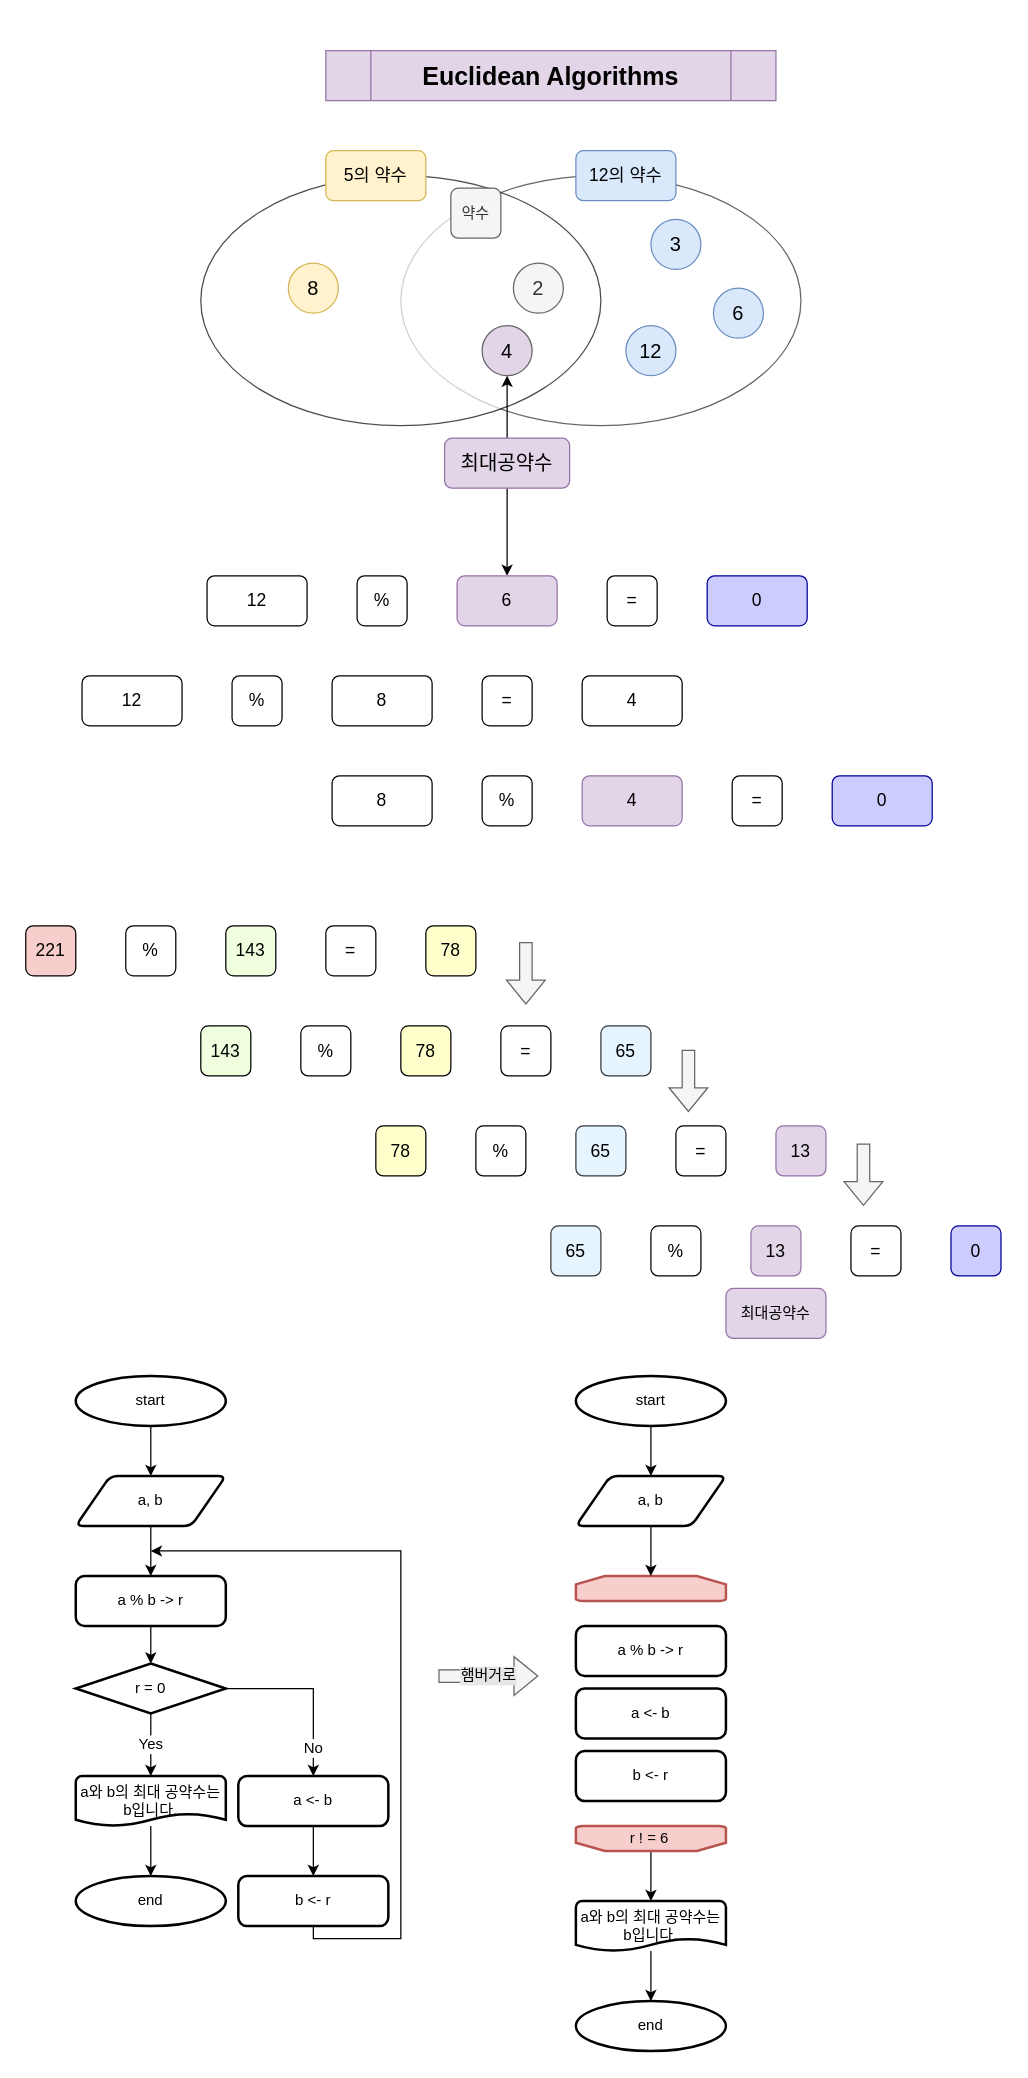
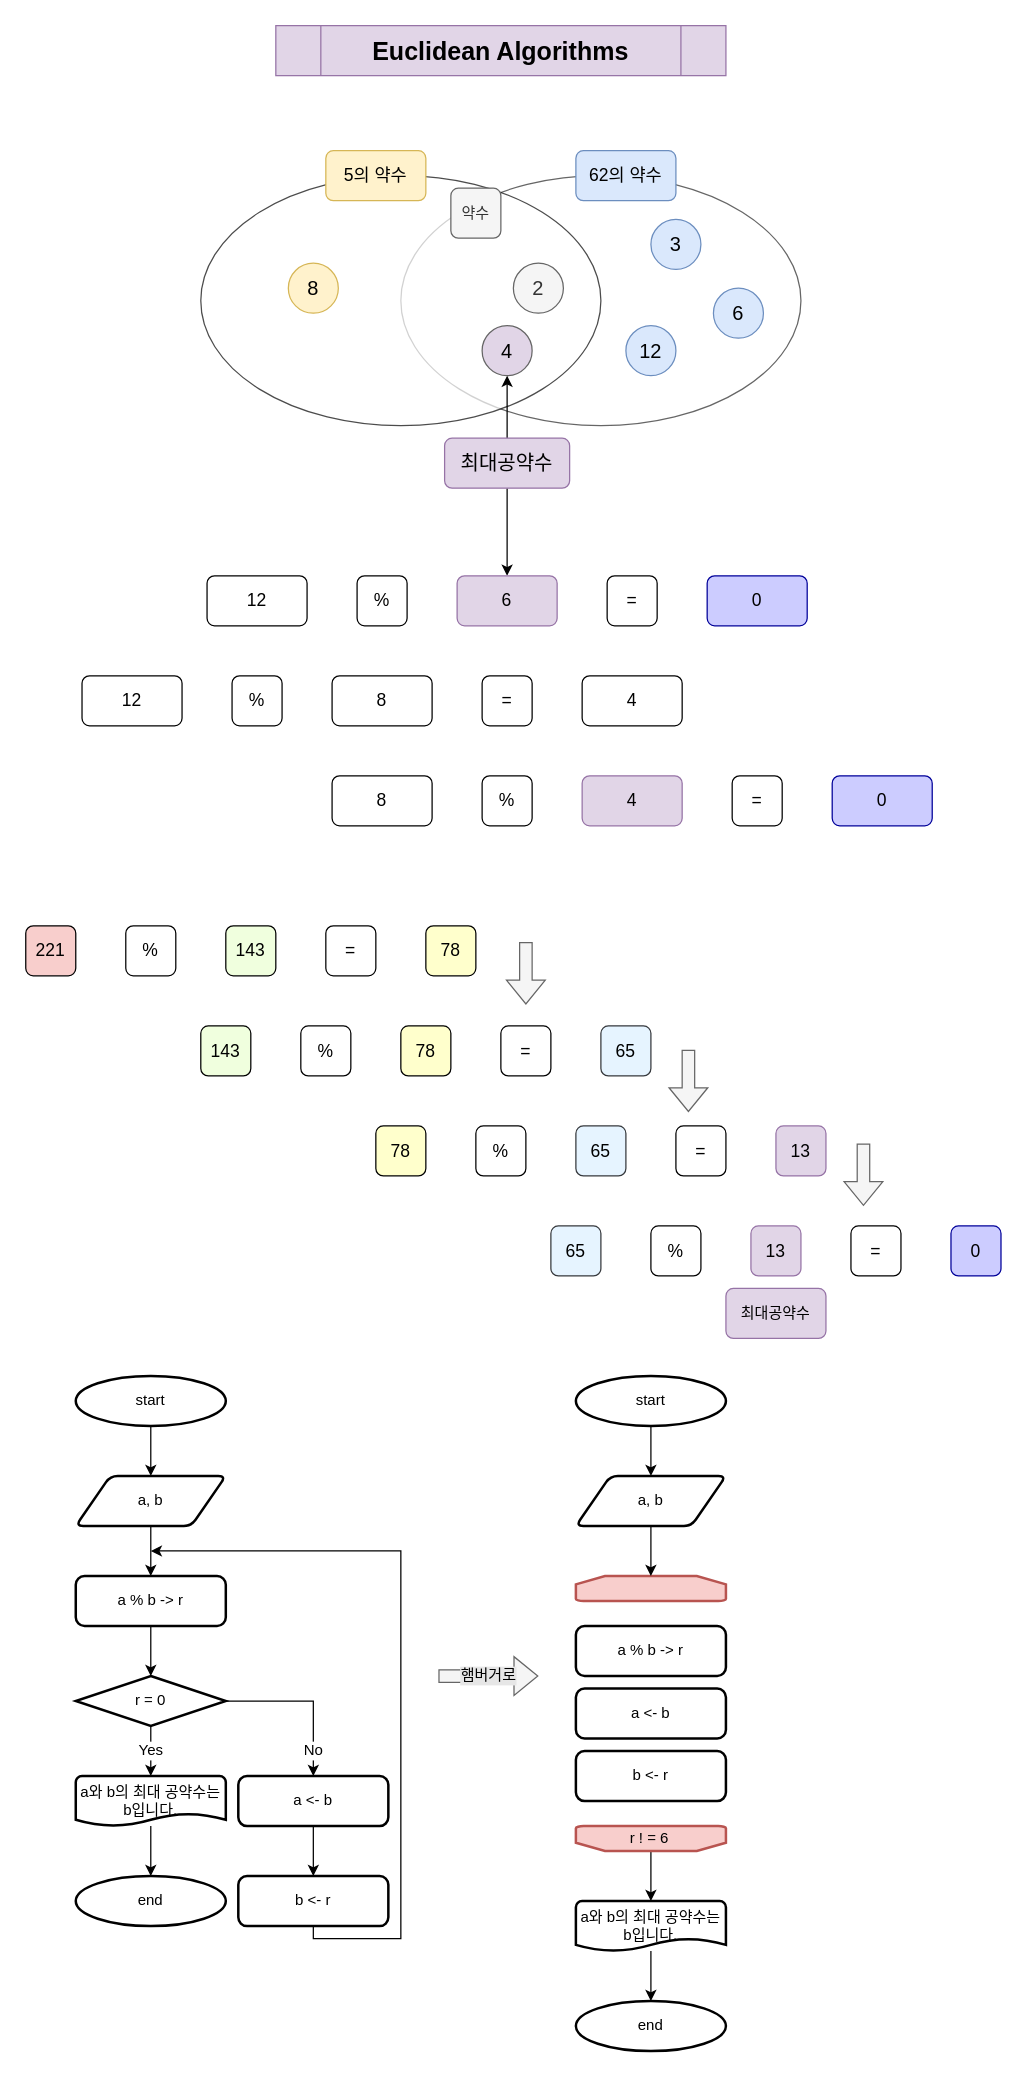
- <mxCell id="4" value="Euclidean Algorithms" style="shape=process;whiteSpace=wrap;html=1;backgroundOutline=1;fillColor=#e1d5e7;strokeColor=#9673a6;fontStyle=1;fontSize=20;" parent="1" vertex="1"><mxGeometry x="260" y="40" width="360" height="40" as="geometry" /></mxCell>
+ <mxCell id="4" value="Euclidean Algorithms" style="shape=process;whiteSpace=wrap;html=1;backgroundOutline=1;fillColor=#e1d5e7;strokeColor=#9673a6;fontStyle=1;fontSize=20;" parent="1" vertex="1"><mxGeometry x="220" y="20" width="360" height="40" as="geometry" /></mxCell>
- <mxCell id="12" value="12의 약수" style="rounded=1;whiteSpace=wrap;html=1;fontSize=14;fillColor=#dae8fc;strokeColor=#6c8ebf;" parent="1" vertex="1"><mxGeometry x="460" y="120" width="80" height="40" as="geometry" /></mxCell>
+ <mxCell id="12" value="62의 약수" style="rounded=1;whiteSpace=wrap;html=1;fontSize=14;fillColor=#dae8fc;strokeColor=#6c8ebf;" parent="1" vertex="1"><mxGeometry x="460" y="120" width="80" height="40" as="geometry" /></mxCell>
- <mxCell id="61" value="r = 0" style="strokeWidth=2;html=1;shape=mxgraph.flowchart.decision;whiteSpace=wrap;fontSize=12;fillColor=#FFFFFF;" parent="1" vertex="1"><mxGeometry x="60" y="1330" width="120" height="40" as="geometry" /></mxCell>
+ <mxCell id="61" value="r = 0" style="strokeWidth=2;html=1;shape=mxgraph.flowchart.decision;whiteSpace=wrap;fontSize=12;fillColor=#FFFFFF;" parent="1" vertex="1"><mxGeometry x="60" y="1340" width="120" height="40" as="geometry" /></mxCell>
